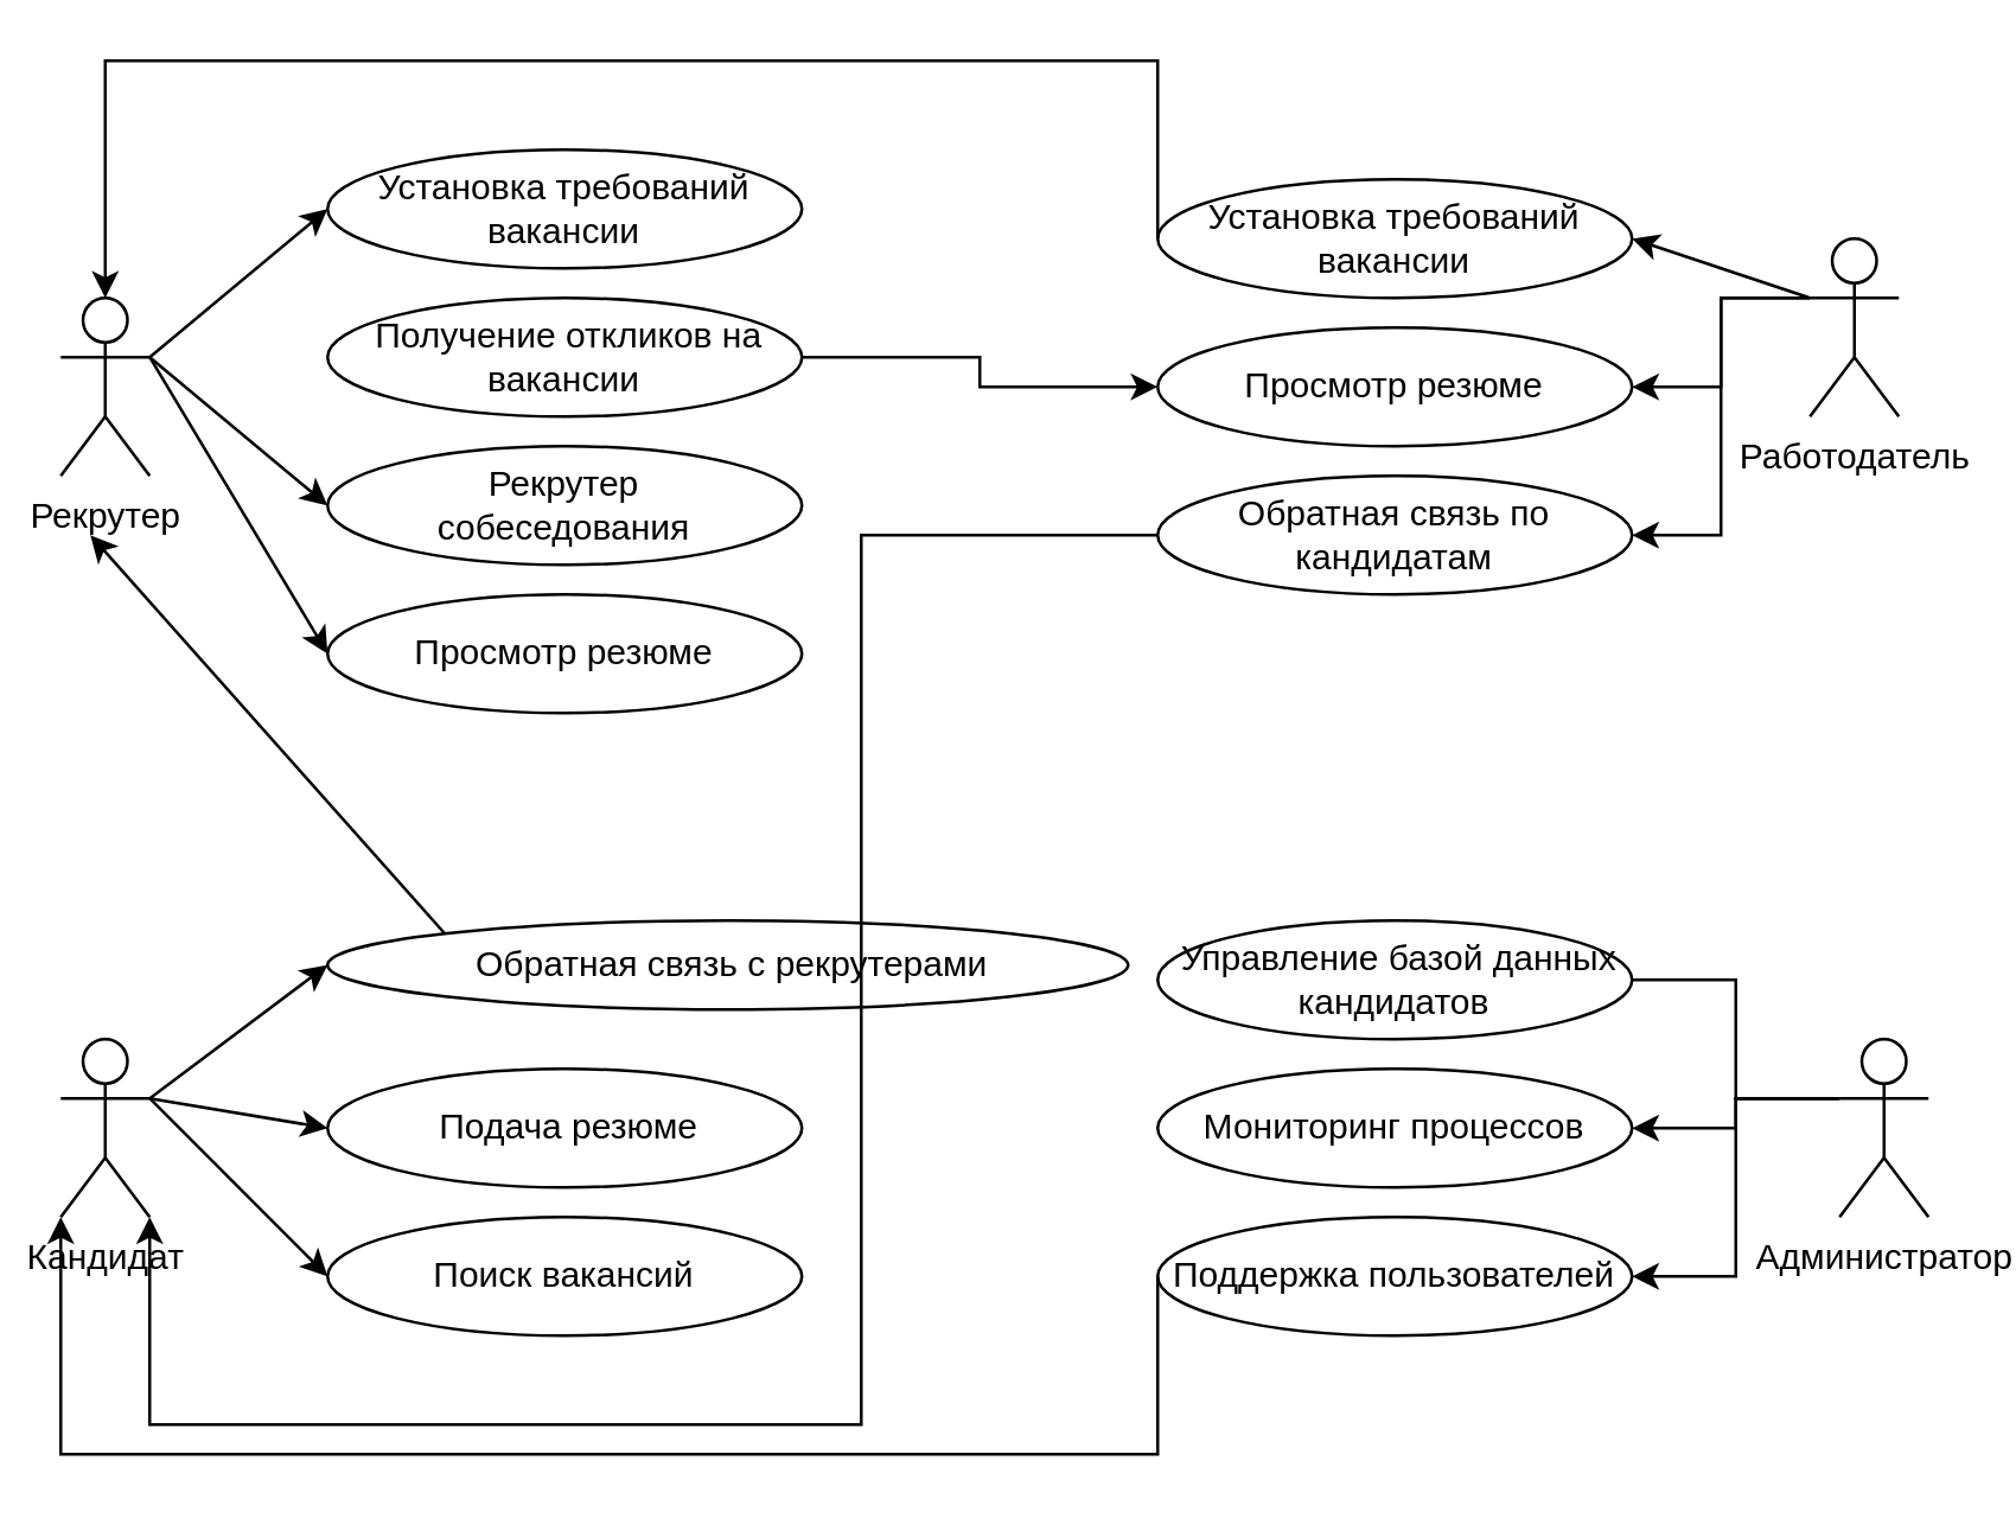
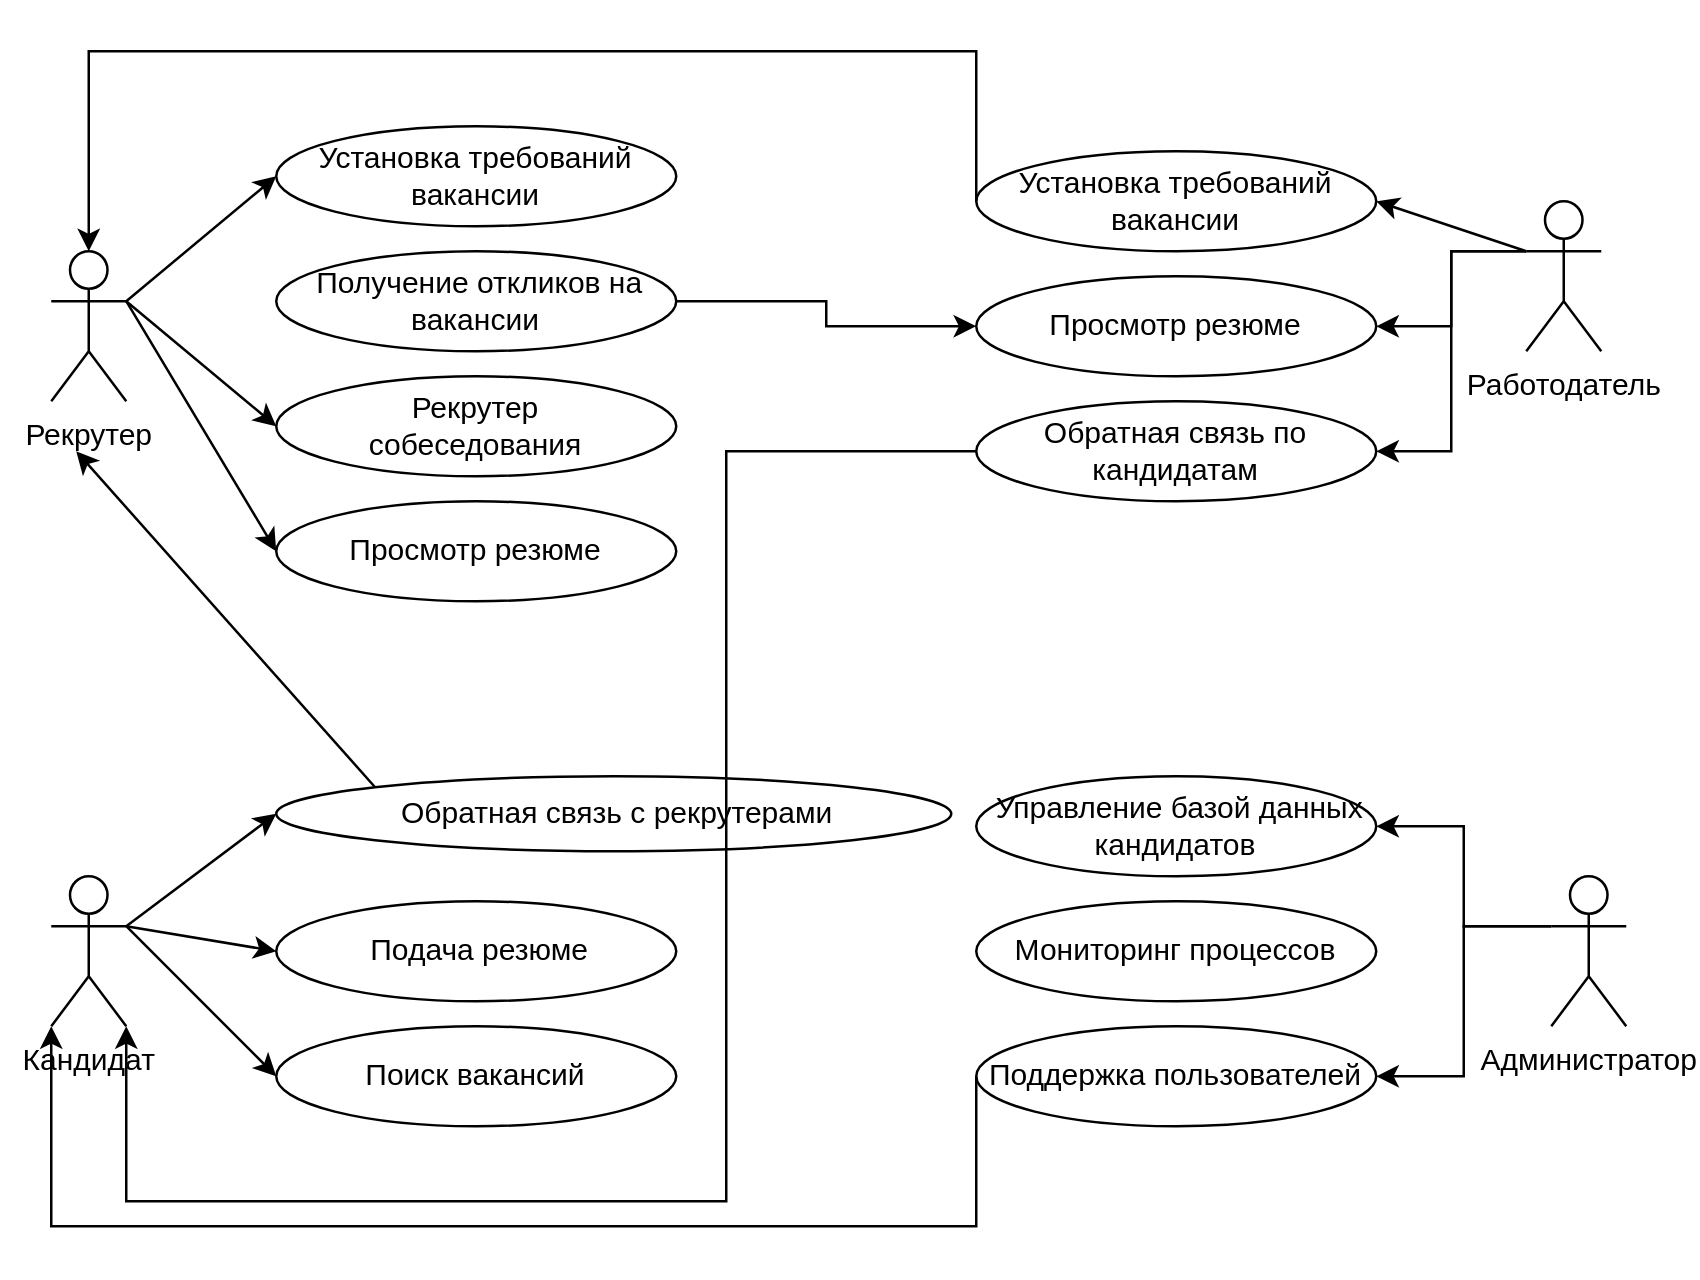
- <mxCell id="7" style="edgeStyle=orthogonalEdgeStyle;rounded=0;orthogonalLoop=1;jettySize=auto;html=1;exitX=0;exitY=0.333;exitDx=0;exitDy=0;exitPerimeter=0;entryX=1;entryY=0.5;entryDx=0;entryDy=0;endArrow=none;" edge="1" parent="1" source="10" target="31"><mxGeometry relative="1" as="geometry" /></mxCell>
+ <mxCell id="7" style="edgeStyle=orthogonalEdgeStyle;rounded=0;orthogonalLoop=1;jettySize=auto;html=1;exitX=0;exitY=0.333;exitDx=0;exitDy=0;exitPerimeter=0;entryX=1;entryY=0.5;entryDx=0;entryDy=0;" edge="1" parent="1" source="10" target="31"><mxGeometry relative="1" as="geometry" /></mxCell>
- <mxCell id="8" style="edgeStyle=orthogonalEdgeStyle;rounded=0;orthogonalLoop=1;jettySize=auto;html=1;exitX=0;exitY=0.333;exitDx=0;exitDy=0;exitPerimeter=0;entryX=1;entryY=0.5;entryDx=0;entryDy=0;" edge="1" parent="1" source="10" target="29"><mxGeometry relative="1" as="geometry" /></mxCell>
